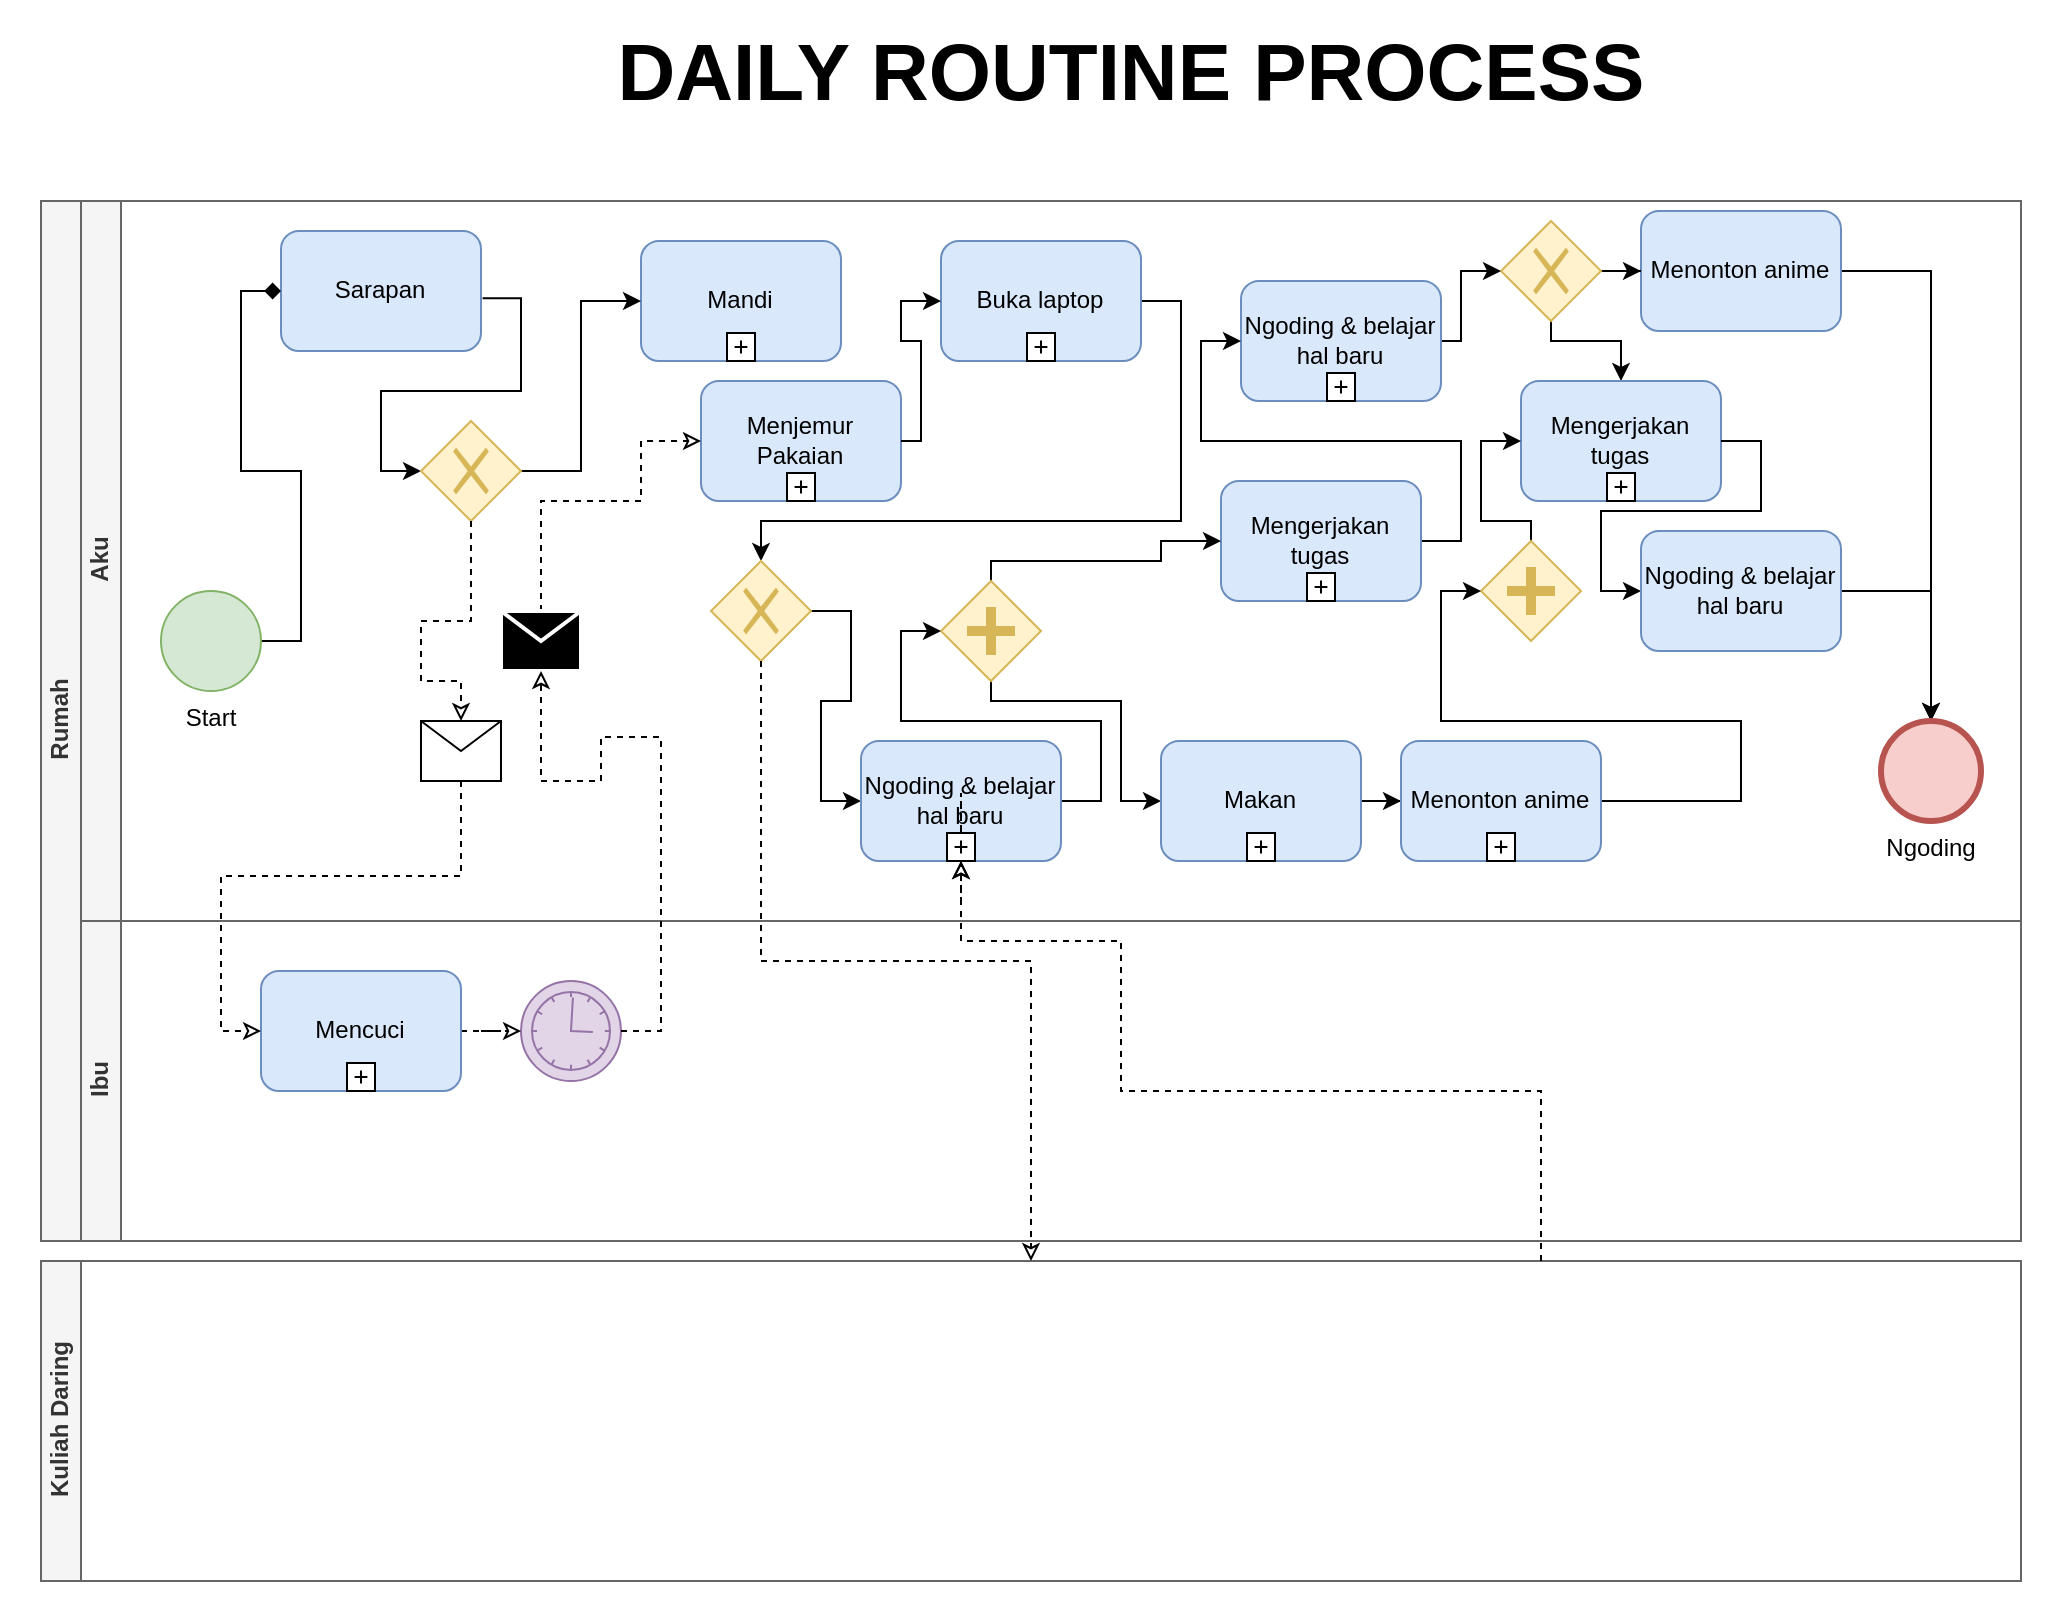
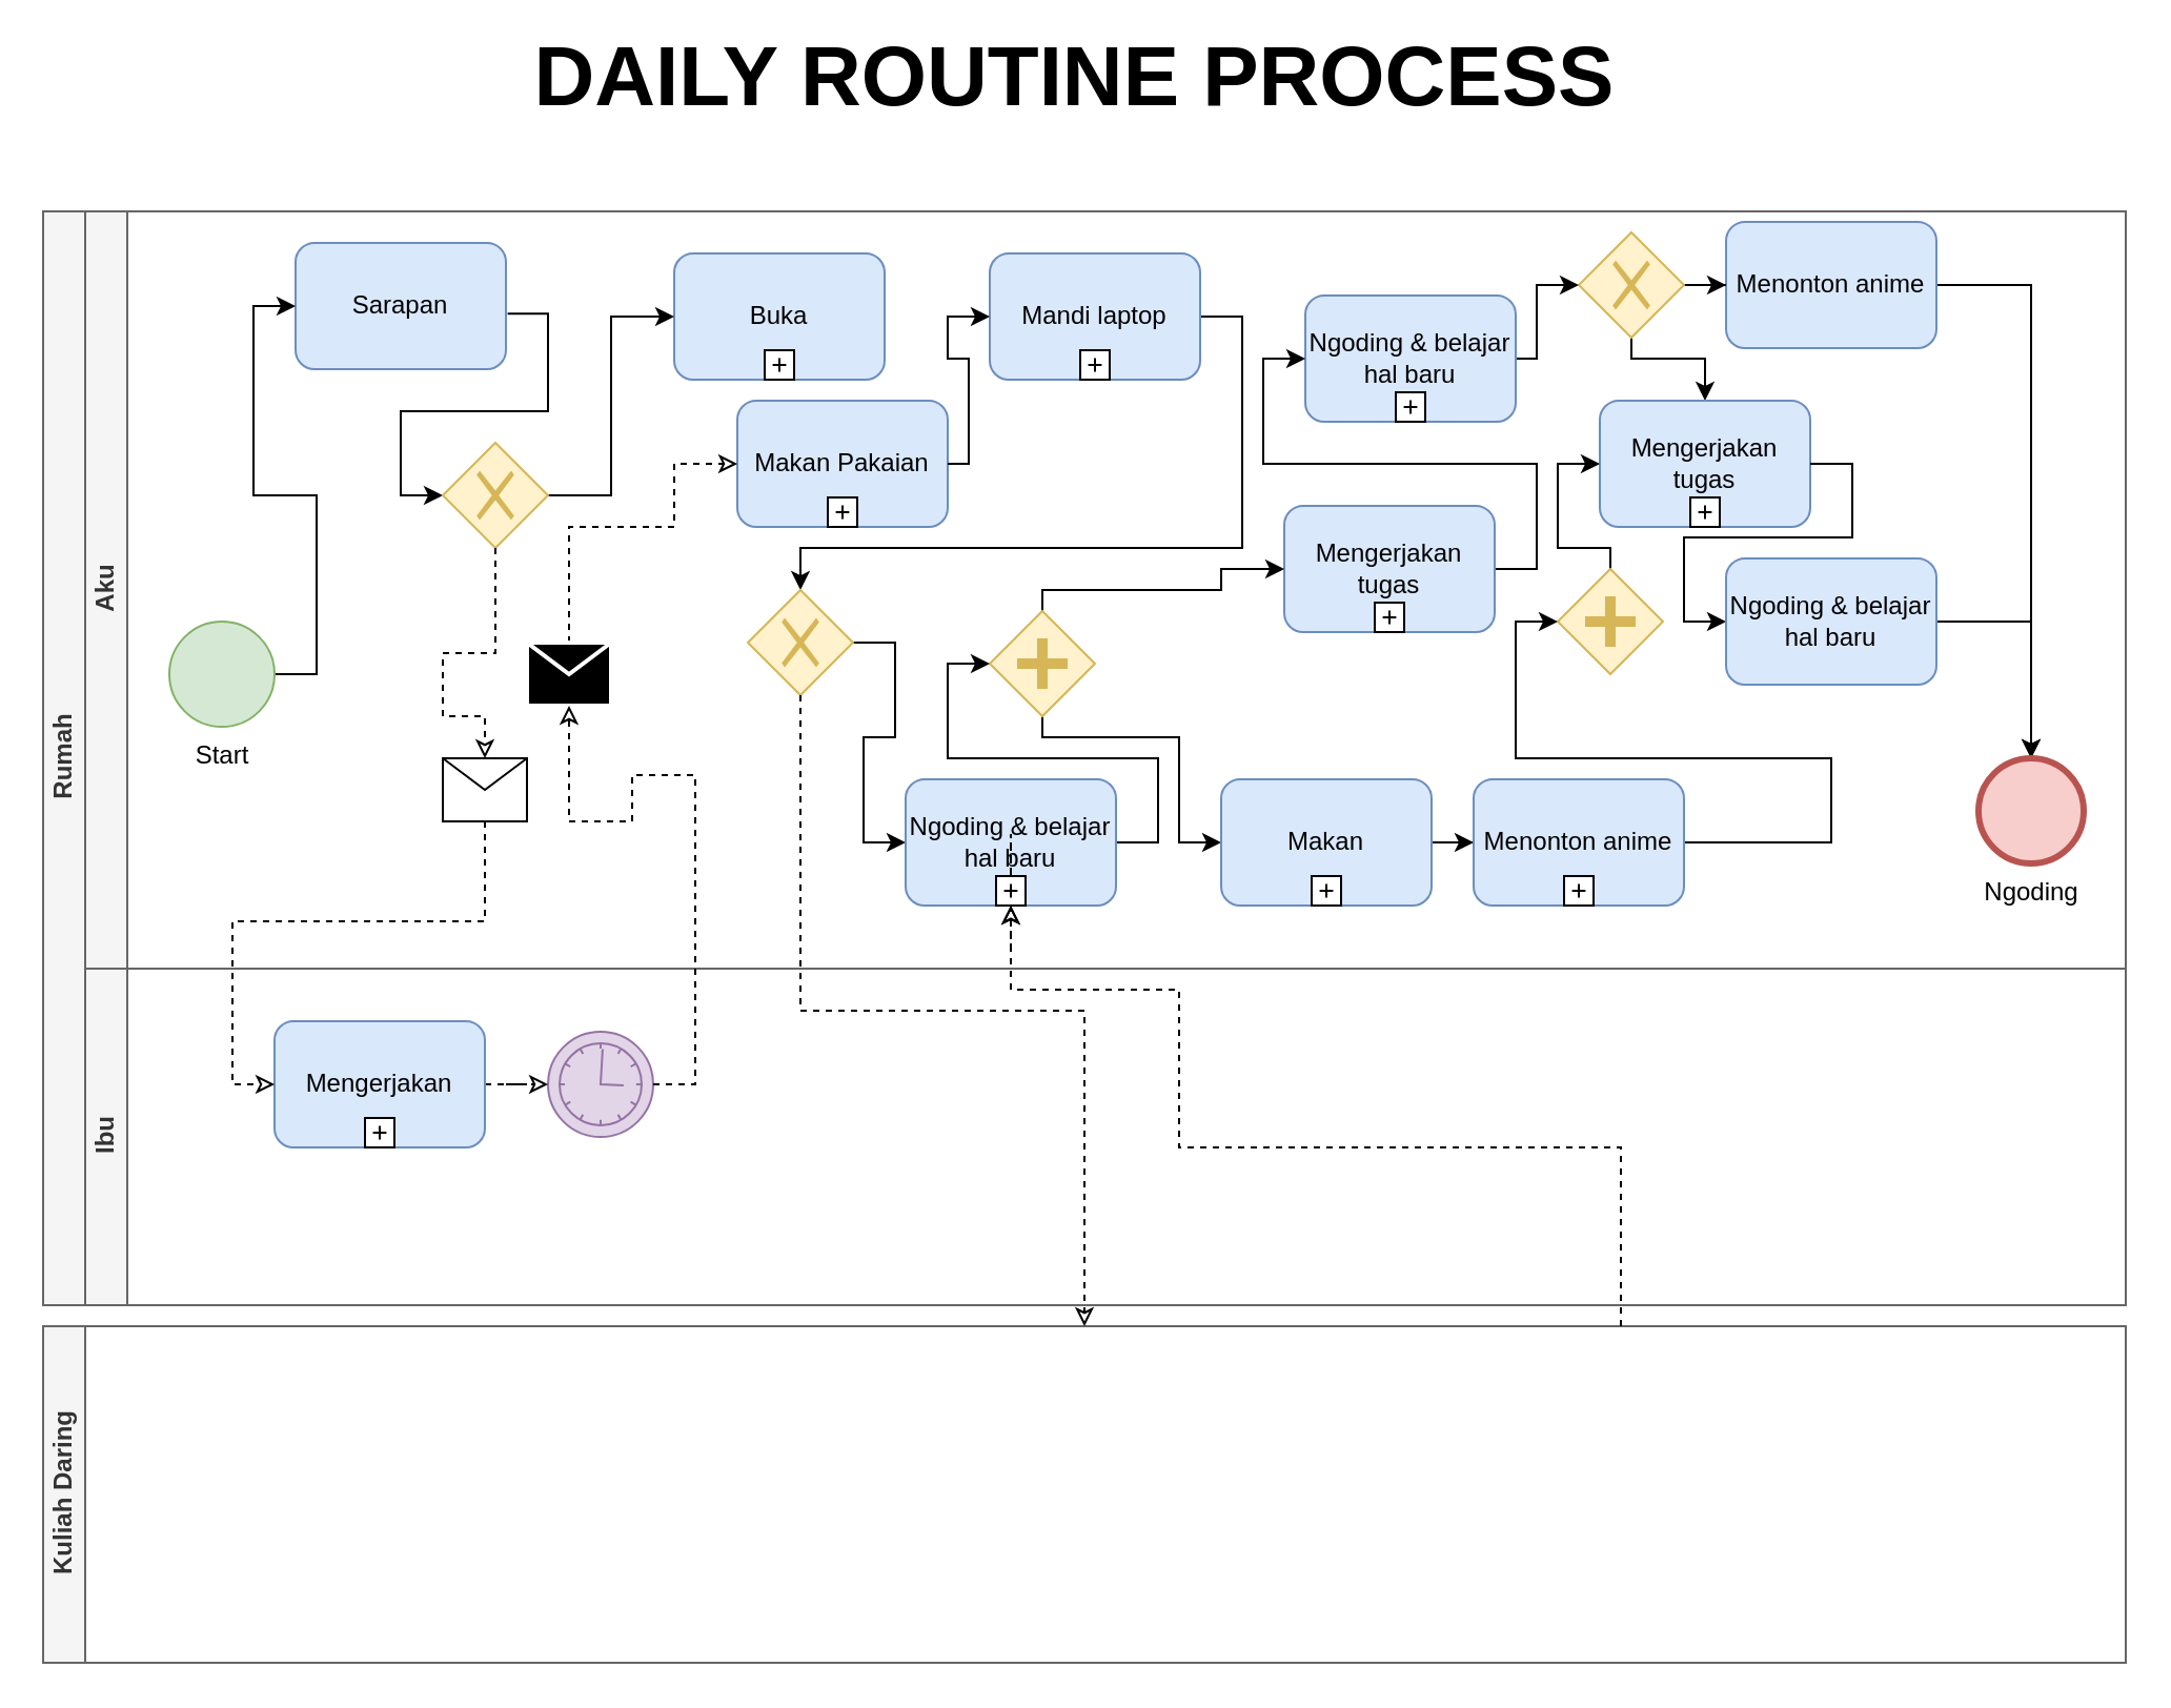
- <mxCell id="66" value="&lt;b&gt;&lt;font style=&quot;font-size: 40px&quot;&gt;DAILY ROUTINE PROCESS&lt;br&gt;&lt;/font&gt;&lt;/b&gt;" style="text;html=1;align=center;verticalAlign=middle;resizable=0;points=[];autosize=1;" vertex="1" parent="1"><mxGeometry x="255" y="20" width="620" height="30" as="geometry" /></mxCell>
+ <mxCell id="66" value="&lt;b&gt;&lt;font style=&quot;font-size: 40px&quot;&gt;DAILY ROUTINE PROCESS&lt;br&gt;&lt;/font&gt;&lt;/b&gt;" style="text;html=1;align=center;verticalAlign=middle;resizable=0;points=[];autosize=1;" vertex="1" parent="1"><mxGeometry x="200" y="20" width="620" height="30" as="geometry" /></mxCell>
- <mxCell id="23" style="edgeStyle=orthogonalEdgeStyle;rounded=0;orthogonalLoop=1;jettySize=auto;html=1;entryX=0;entryY=0.5;entryDx=0;entryDy=0;exitX=1;exitY=0.5;exitDx=0;exitDy=0;endArrow=diamond;" edge="1" parent="3" source="42" target="10"><mxGeometry relative="1" as="geometry" /></mxCell>
+ <mxCell id="23" style="edgeStyle=orthogonalEdgeStyle;rounded=0;orthogonalLoop=1;jettySize=auto;html=1;entryX=0;entryY=0.5;entryDx=0;entryDy=0;exitX=1;exitY=0.5;exitDx=0;exitDy=0;" edge="1" parent="3" source="42" target="10"><mxGeometry relative="1" as="geometry" /></mxCell>
- <mxCell id="11" value="Mandi" style="shape=ext;rounded=1;html=1;whiteSpace=wrap;fillColor=#dae8fc;strokeColor=#6c8ebf;" vertex="1" parent="3"><mxGeometry x="280" y="20" width="100" height="60" as="geometry" /></mxCell>
+ <mxCell id="11" value="Buka" style="shape=ext;rounded=1;html=1;whiteSpace=wrap;fillColor=#dae8fc;strokeColor=#6c8ebf;" vertex="1" parent="3"><mxGeometry x="280" y="20" width="100" height="60" as="geometry" /></mxCell>
- <mxCell id="13" value="Buka laptop" style="shape=ext;rounded=1;html=1;whiteSpace=wrap;fillColor=#dae8fc;strokeColor=#6c8ebf;" vertex="1" parent="3"><mxGeometry x="430" y="20" width="100" height="60" as="geometry" /></mxCell>
+ <mxCell id="13" value="Mandi laptop" style="shape=ext;rounded=1;html=1;whiteSpace=wrap;fillColor=#dae8fc;strokeColor=#6c8ebf;" vertex="1" parent="3"><mxGeometry x="430" y="20" width="100" height="60" as="geometry" /></mxCell>
- <mxCell id="21" value="Menjemur Pakaian" style="shape=ext;rounded=1;html=1;whiteSpace=wrap;fillColor=#dae8fc;strokeColor=#6c8ebf;" vertex="1" parent="3"><mxGeometry x="310" y="90" width="100" height="60" as="geometry" /></mxCell>
+ <mxCell id="21" value="Makan Pakaian" style="shape=ext;rounded=1;html=1;whiteSpace=wrap;fillColor=#dae8fc;strokeColor=#6c8ebf;" vertex="1" parent="3"><mxGeometry x="310" y="90" width="100" height="60" as="geometry" /></mxCell>
- <mxCell id="57" value="Mencuci" style="shape=ext;rounded=1;html=1;whiteSpace=wrap;fillColor=#dae8fc;strokeColor=#6c8ebf;" vertex="1" parent="54"><mxGeometry x="90" y="25" width="100" height="60" as="geometry" /></mxCell>
+ <mxCell id="57" value="Mengerjakan" style="shape=ext;rounded=1;html=1;whiteSpace=wrap;fillColor=#dae8fc;strokeColor=#6c8ebf;" vertex="1" parent="54"><mxGeometry x="90" y="25" width="100" height="60" as="geometry" /></mxCell>
